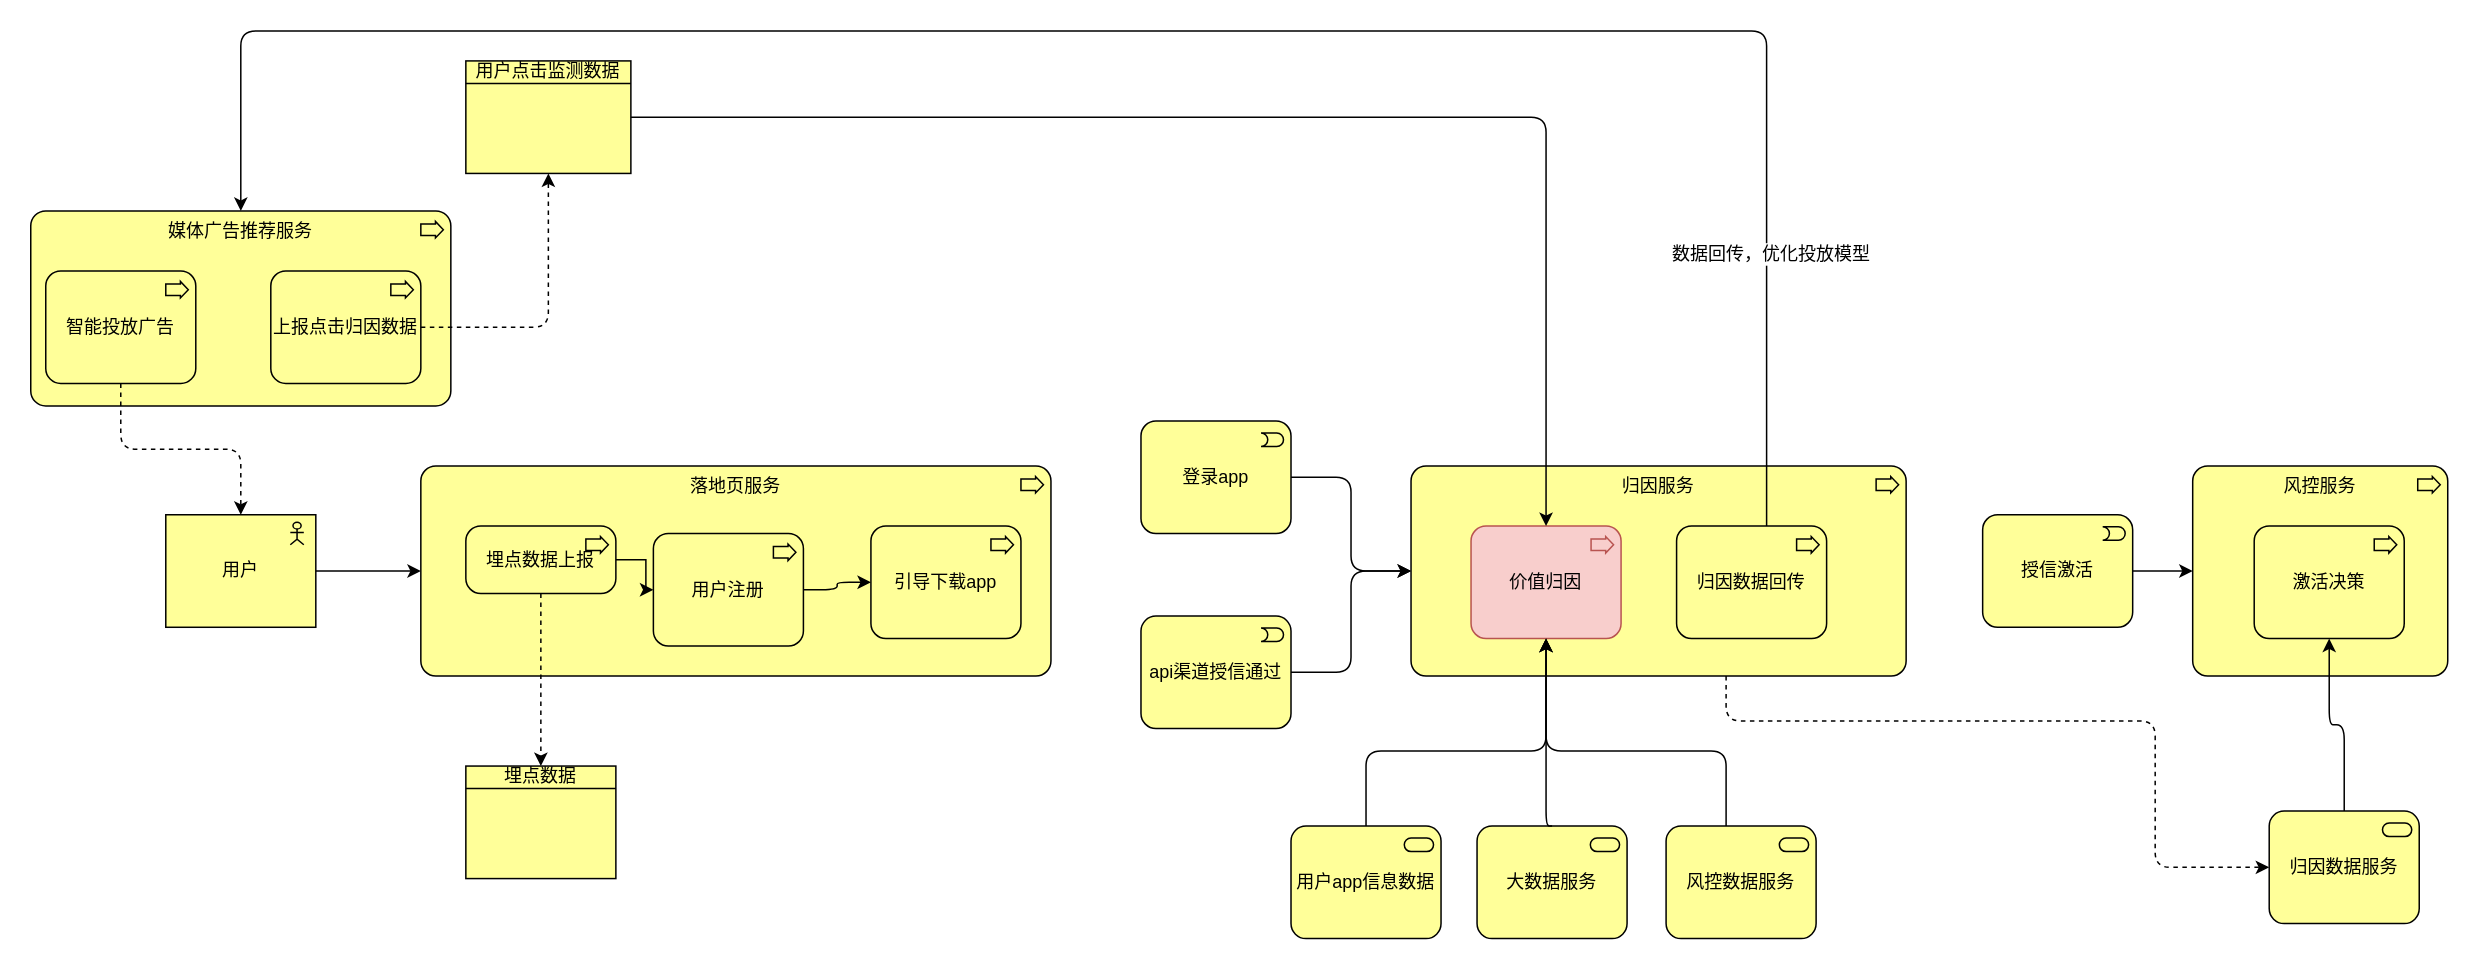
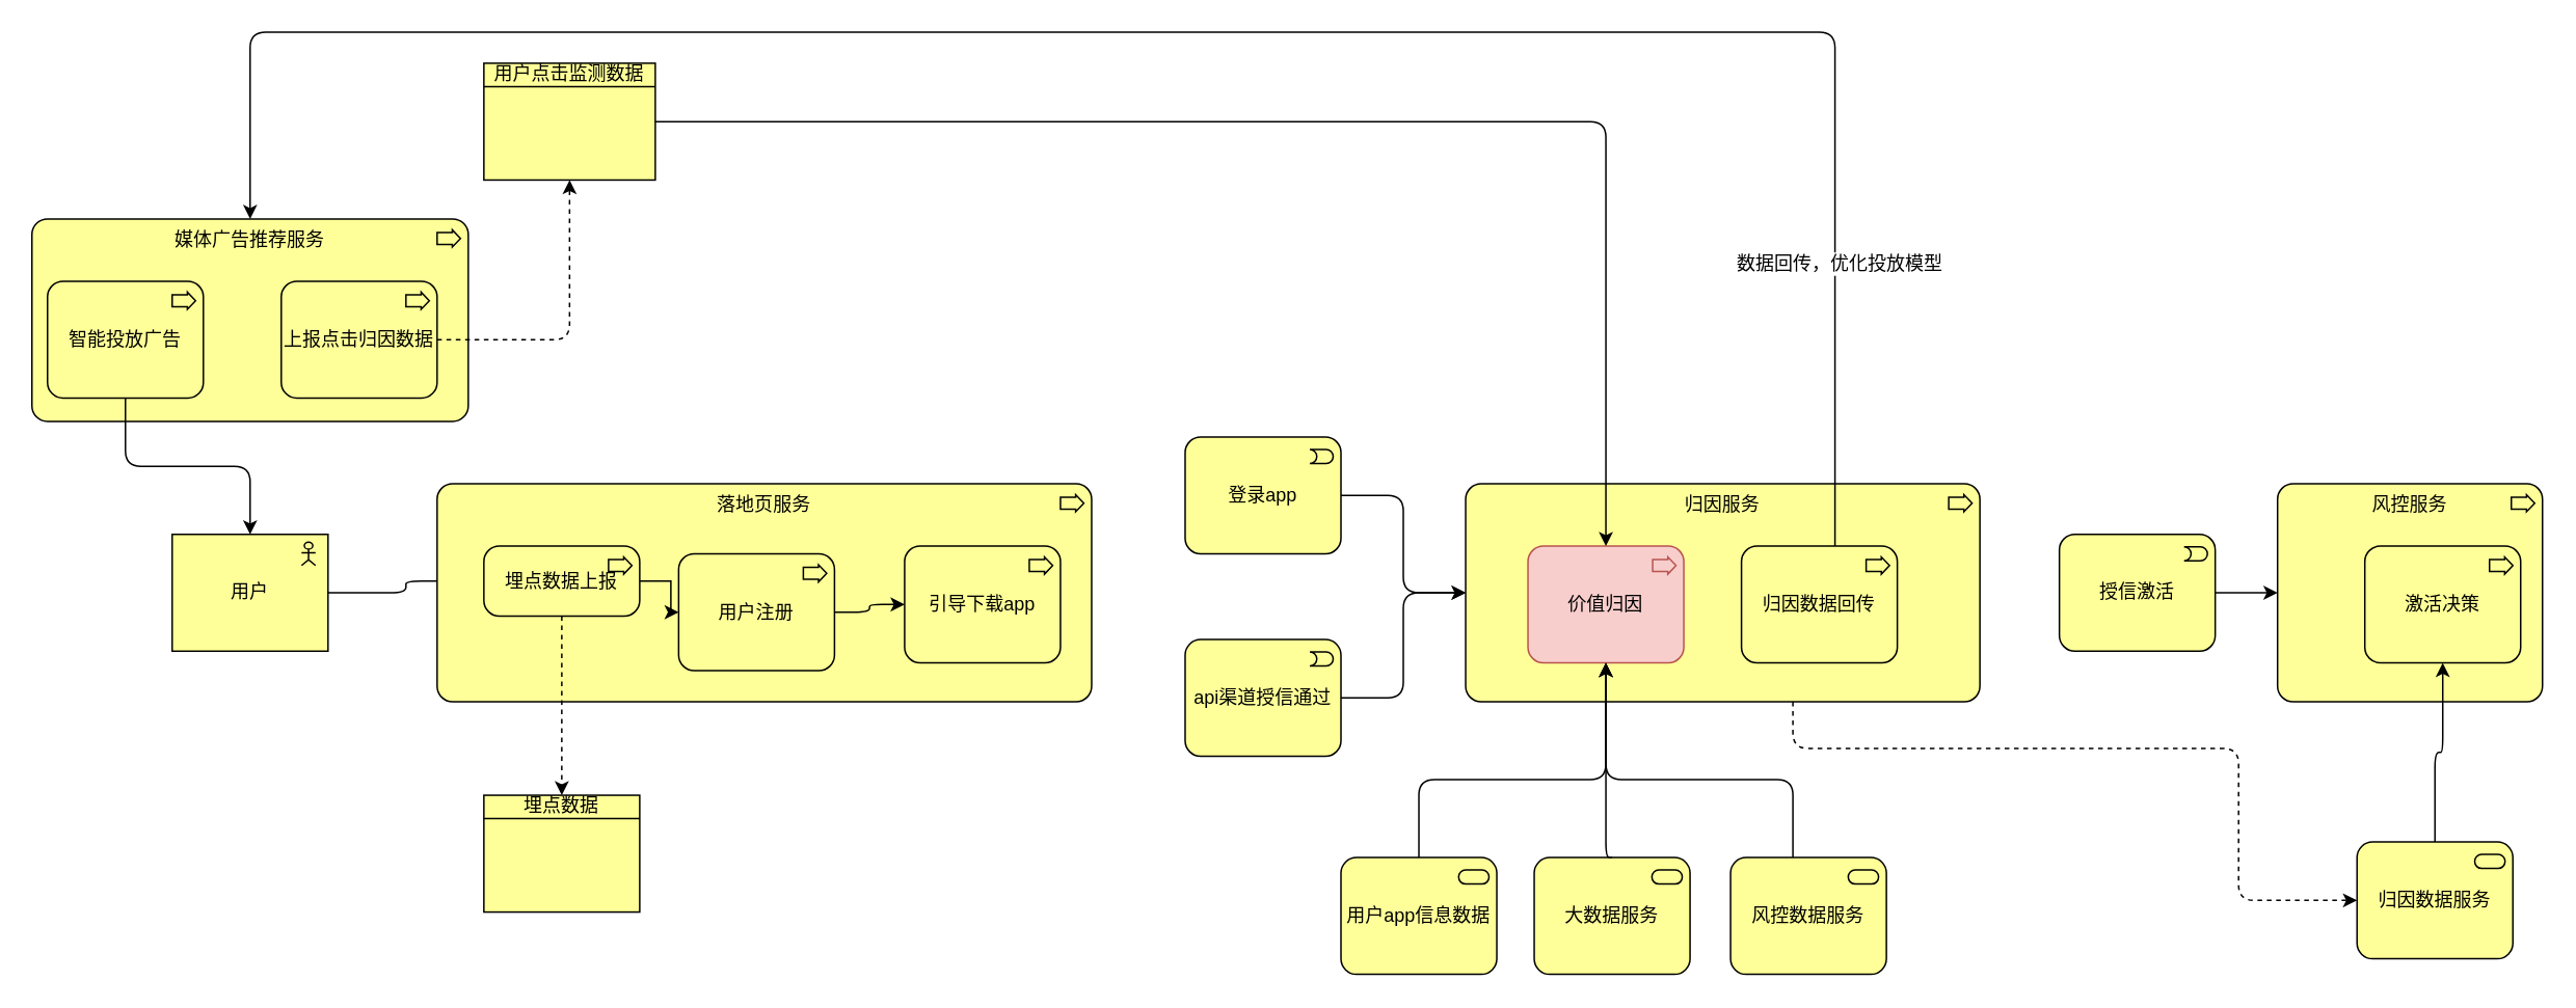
- <mxCell id="12" style="edgeStyle=orthogonalEdgeStyle;rounded=1;orthogonalLoop=1;jettySize=auto;html=1;entryX=0.5;entryY=0;entryDx=0;entryDy=0;entryPerimeter=0;strokeColor=default;align=center;verticalAlign=middle;fontFamily=Helvetica;fontSize=11;fontColor=default;labelBackgroundColor=default;endArrow=classic;dashed=1;" edge="1" parent="1" source="11" target="3"><mxGeometry relative="1" as="geometry" /></mxCell>
+ <mxCell id="12" style="edgeStyle=orthogonalEdgeStyle;rounded=1;orthogonalLoop=1;jettySize=auto;html=1;entryX=0.5;entryY=0;entryDx=0;entryDy=0;entryPerimeter=0;strokeColor=default;align=center;verticalAlign=middle;fontFamily=Helvetica;fontSize=11;fontColor=default;labelBackgroundColor=default;endArrow=classic;" edge="1" parent="1" source="11" target="3"><mxGeometry relative="1" as="geometry" /></mxCell>
- <mxCell id="2" style="edgeStyle=orthogonalEdgeStyle;rounded=1;orthogonalLoop=1;jettySize=auto;html=1;curved=0;" parent="1" source="3" target="4" edge="1"><mxGeometry relative="1" as="geometry" /></mxCell>
+ <mxCell id="2" style="edgeStyle=orthogonalEdgeStyle;rounded=1;orthogonalLoop=1;jettySize=auto;html=1;curved=0;" parent="1" source="3" target="6" edge="1"><mxGeometry relative="1" as="geometry" /></mxCell>
- <mxCell id="35" value="激活决策" style="html=1;outlineConnect=0;whiteSpace=wrap;fillColor=#ffff99;shape=mxgraph.archimate.business;busType=process" vertex="1" parent="1"><mxGeometry x="1502" y="350" width="100" height="75" as="geometry" /></mxCell>
+ <mxCell id="35" value="激活决策" style="html=1;outlineConnect=0;whiteSpace=wrap;fillColor=#ffff99;shape=mxgraph.archimate.business;busType=process" vertex="1" parent="1"><mxGeometry x="1517" y="350" width="100" height="75" as="geometry" /></mxCell>
